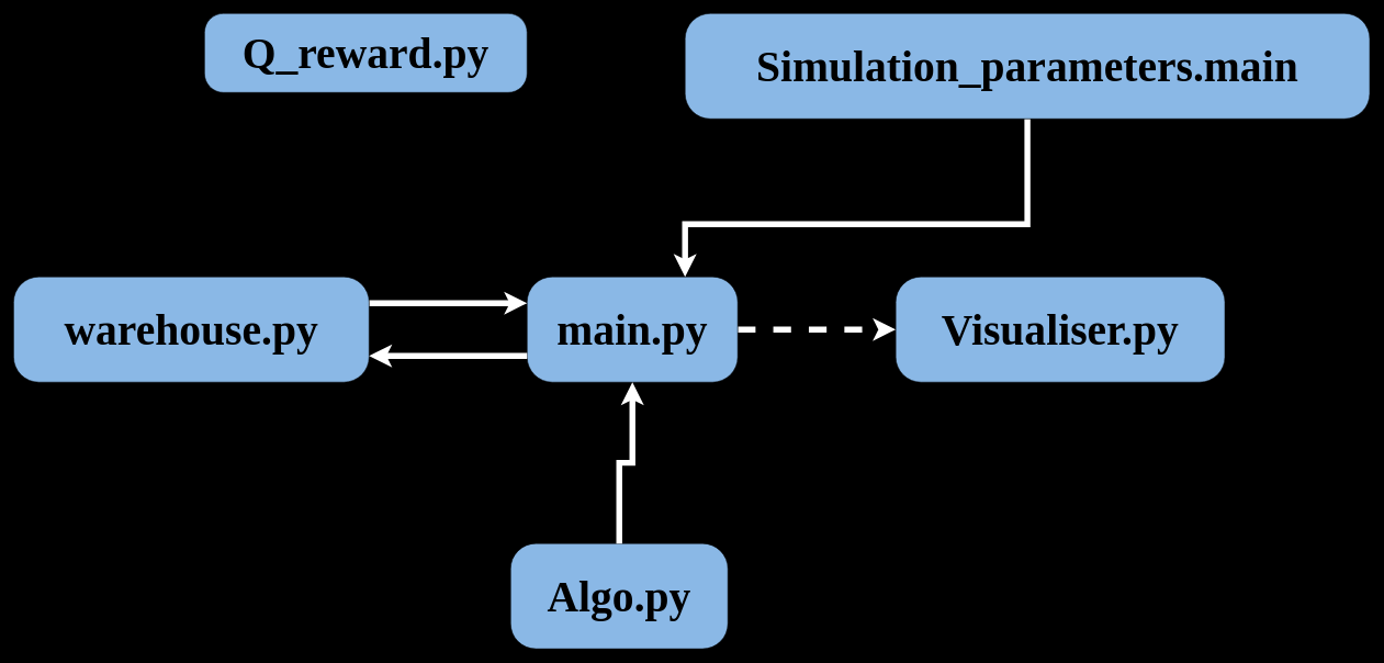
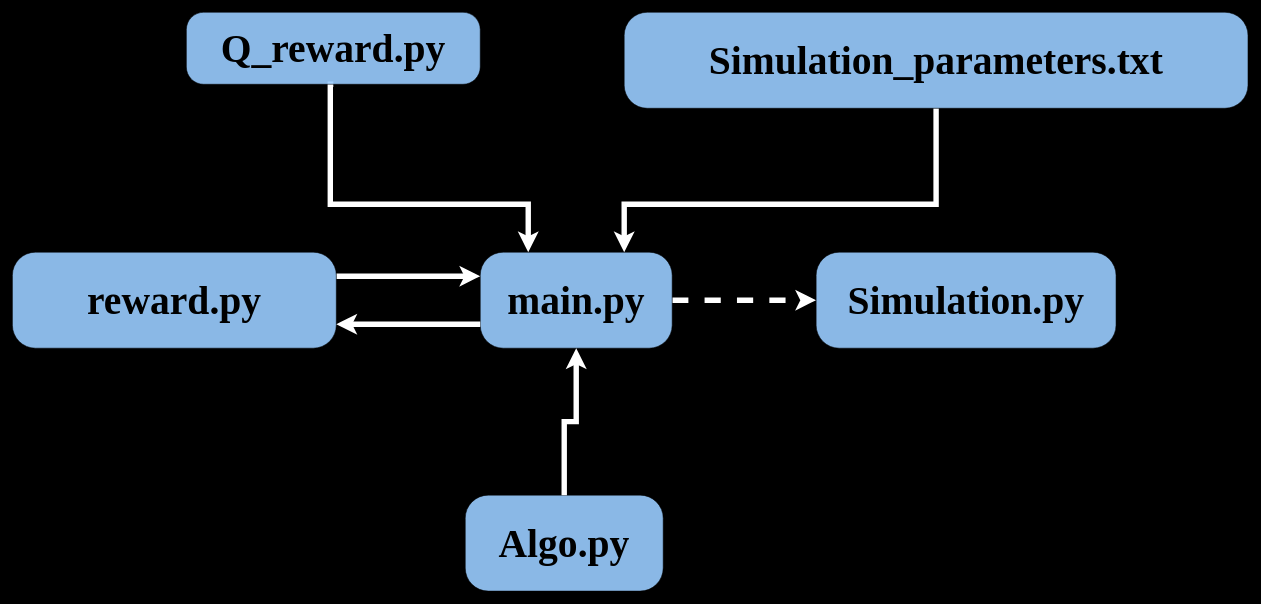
- <mxCell id="12" value="&lt;b style=&quot;font-size: 66px;&quot;&gt;Simulation_parameters.main&lt;br style=&quot;font-size: 66px;&quot;&gt;&lt;/b&gt;" style="rounded=1;whiteSpace=wrap;html=1;fontSize=66;fontFamily=Verdana;fillColor=#99CCFF;glass=0;shadow=0;sketch=0;strokeWidth=1;arcSize=24;opacity=90;" vertex="1" parent="1"><mxGeometry x="1040" y="20" width="1040" height="160" as="geometry" /></mxCell>
+ <mxCell id="12" value="&lt;b style=&quot;font-size: 66px;&quot;&gt;Simulation_parameters.txt&lt;br style=&quot;font-size: 66px;&quot;&gt;&lt;/b&gt;" style="rounded=1;whiteSpace=wrap;html=1;fontSize=66;fontFamily=Verdana;fillColor=#99CCFF;glass=0;shadow=0;sketch=0;strokeWidth=1;arcSize=24;opacity=90;" vertex="1" parent="1"><mxGeometry x="1040" y="20" width="1040" height="160" as="geometry" /></mxCell>
+ <mxCell id="6" style="edgeStyle=orthogonalEdgeStyle;rounded=0;orthogonalLoop=1;jettySize=auto;html=1;exitX=0.5;exitY=1;exitDx=0;exitDy=0;entryX=0.25;entryY=0;entryDx=0;entryDy=0;strokeColor=#FFFFFF;strokeWidth=9;" edge="1" parent="1" source="7" target="3"><mxGeometry relative="1" as="geometry"><Array as="points"><mxPoint x="550" y="340" /><mxPoint x="880" y="340" /></Array></mxGeometry></mxCell>
- <mxCell id="5" value="&lt;b style=&quot;font-size: 66px;&quot;&gt;warehouse.py&lt;br style=&quot;font-size: 66px;&quot;&gt;&lt;/b&gt;" style="rounded=1;whiteSpace=wrap;html=1;fontSize=66;fontFamily=Verdana;fillColor=#99CCFF;glass=0;shadow=0;sketch=0;strokeWidth=1;arcSize=24;opacity=90;" vertex="1" parent="1"><mxGeometry x="20" y="420" width="540" height="160" as="geometry" /></mxCell>
+ <mxCell id="5" value="&lt;b style=&quot;font-size: 66px;&quot;&gt;reward.py&lt;br style=&quot;font-size: 66px;&quot;&gt;&lt;/b&gt;" style="rounded=1;whiteSpace=wrap;html=1;fontSize=66;fontFamily=Verdana;fillColor=#99CCFF;glass=0;shadow=0;sketch=0;strokeWidth=1;arcSize=24;opacity=90;" vertex="1" parent="1"><mxGeometry x="20" y="420" width="540" height="160" as="geometry" /></mxCell>
- <mxCell id="10" value="&lt;b style=&quot;font-size: 66px;&quot;&gt;Visualiser.py&lt;br style=&quot;font-size: 66px;&quot;&gt;&lt;/b&gt;" style="rounded=1;whiteSpace=wrap;html=1;fontSize=66;fontFamily=Verdana;fillColor=#99CCFF;glass=0;shadow=0;sketch=0;strokeWidth=1;arcSize=24;opacity=90;" vertex="1" parent="1"><mxGeometry x="1360" y="420" width="500" height="160" as="geometry" /></mxCell>
+ <mxCell id="10" value="&lt;b style=&quot;font-size: 66px;&quot;&gt;Simulation.py&lt;br style=&quot;font-size: 66px;&quot;&gt;&lt;/b&gt;" style="rounded=1;whiteSpace=wrap;html=1;fontSize=66;fontFamily=Verdana;fillColor=#99CCFF;glass=0;shadow=0;sketch=0;strokeWidth=1;arcSize=24;opacity=90;" vertex="1" parent="1"><mxGeometry x="1360" y="420" width="500" height="160" as="geometry" /></mxCell>
